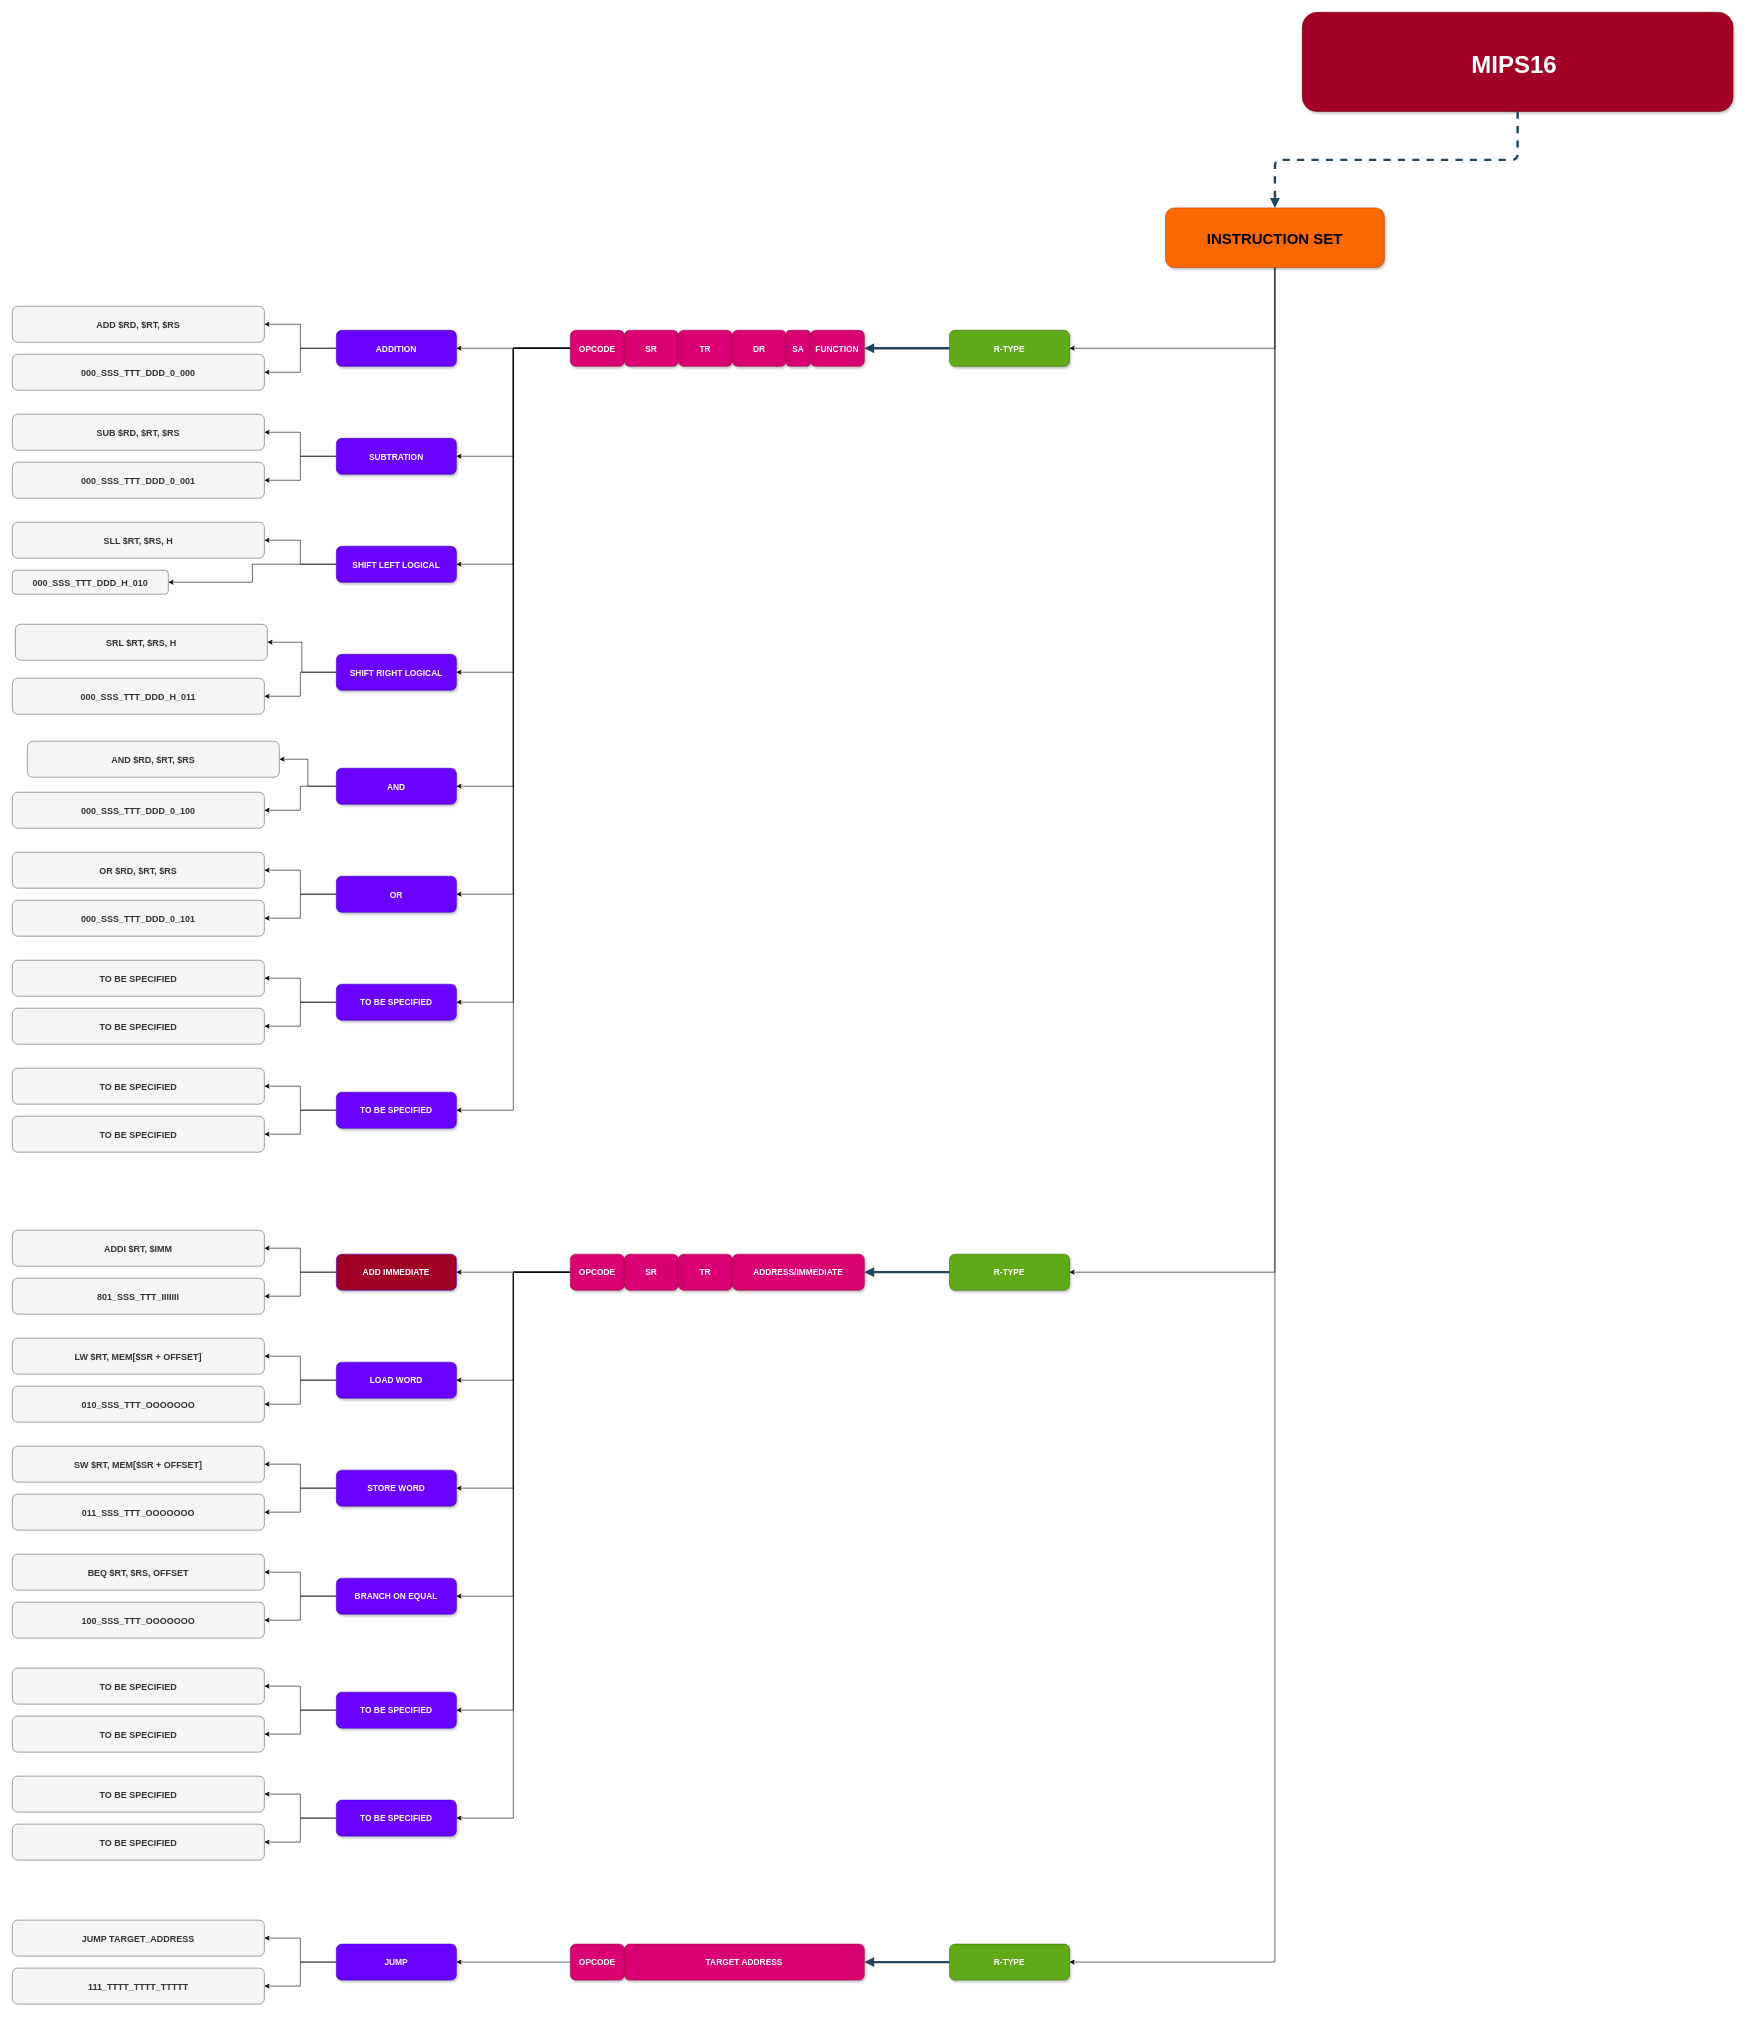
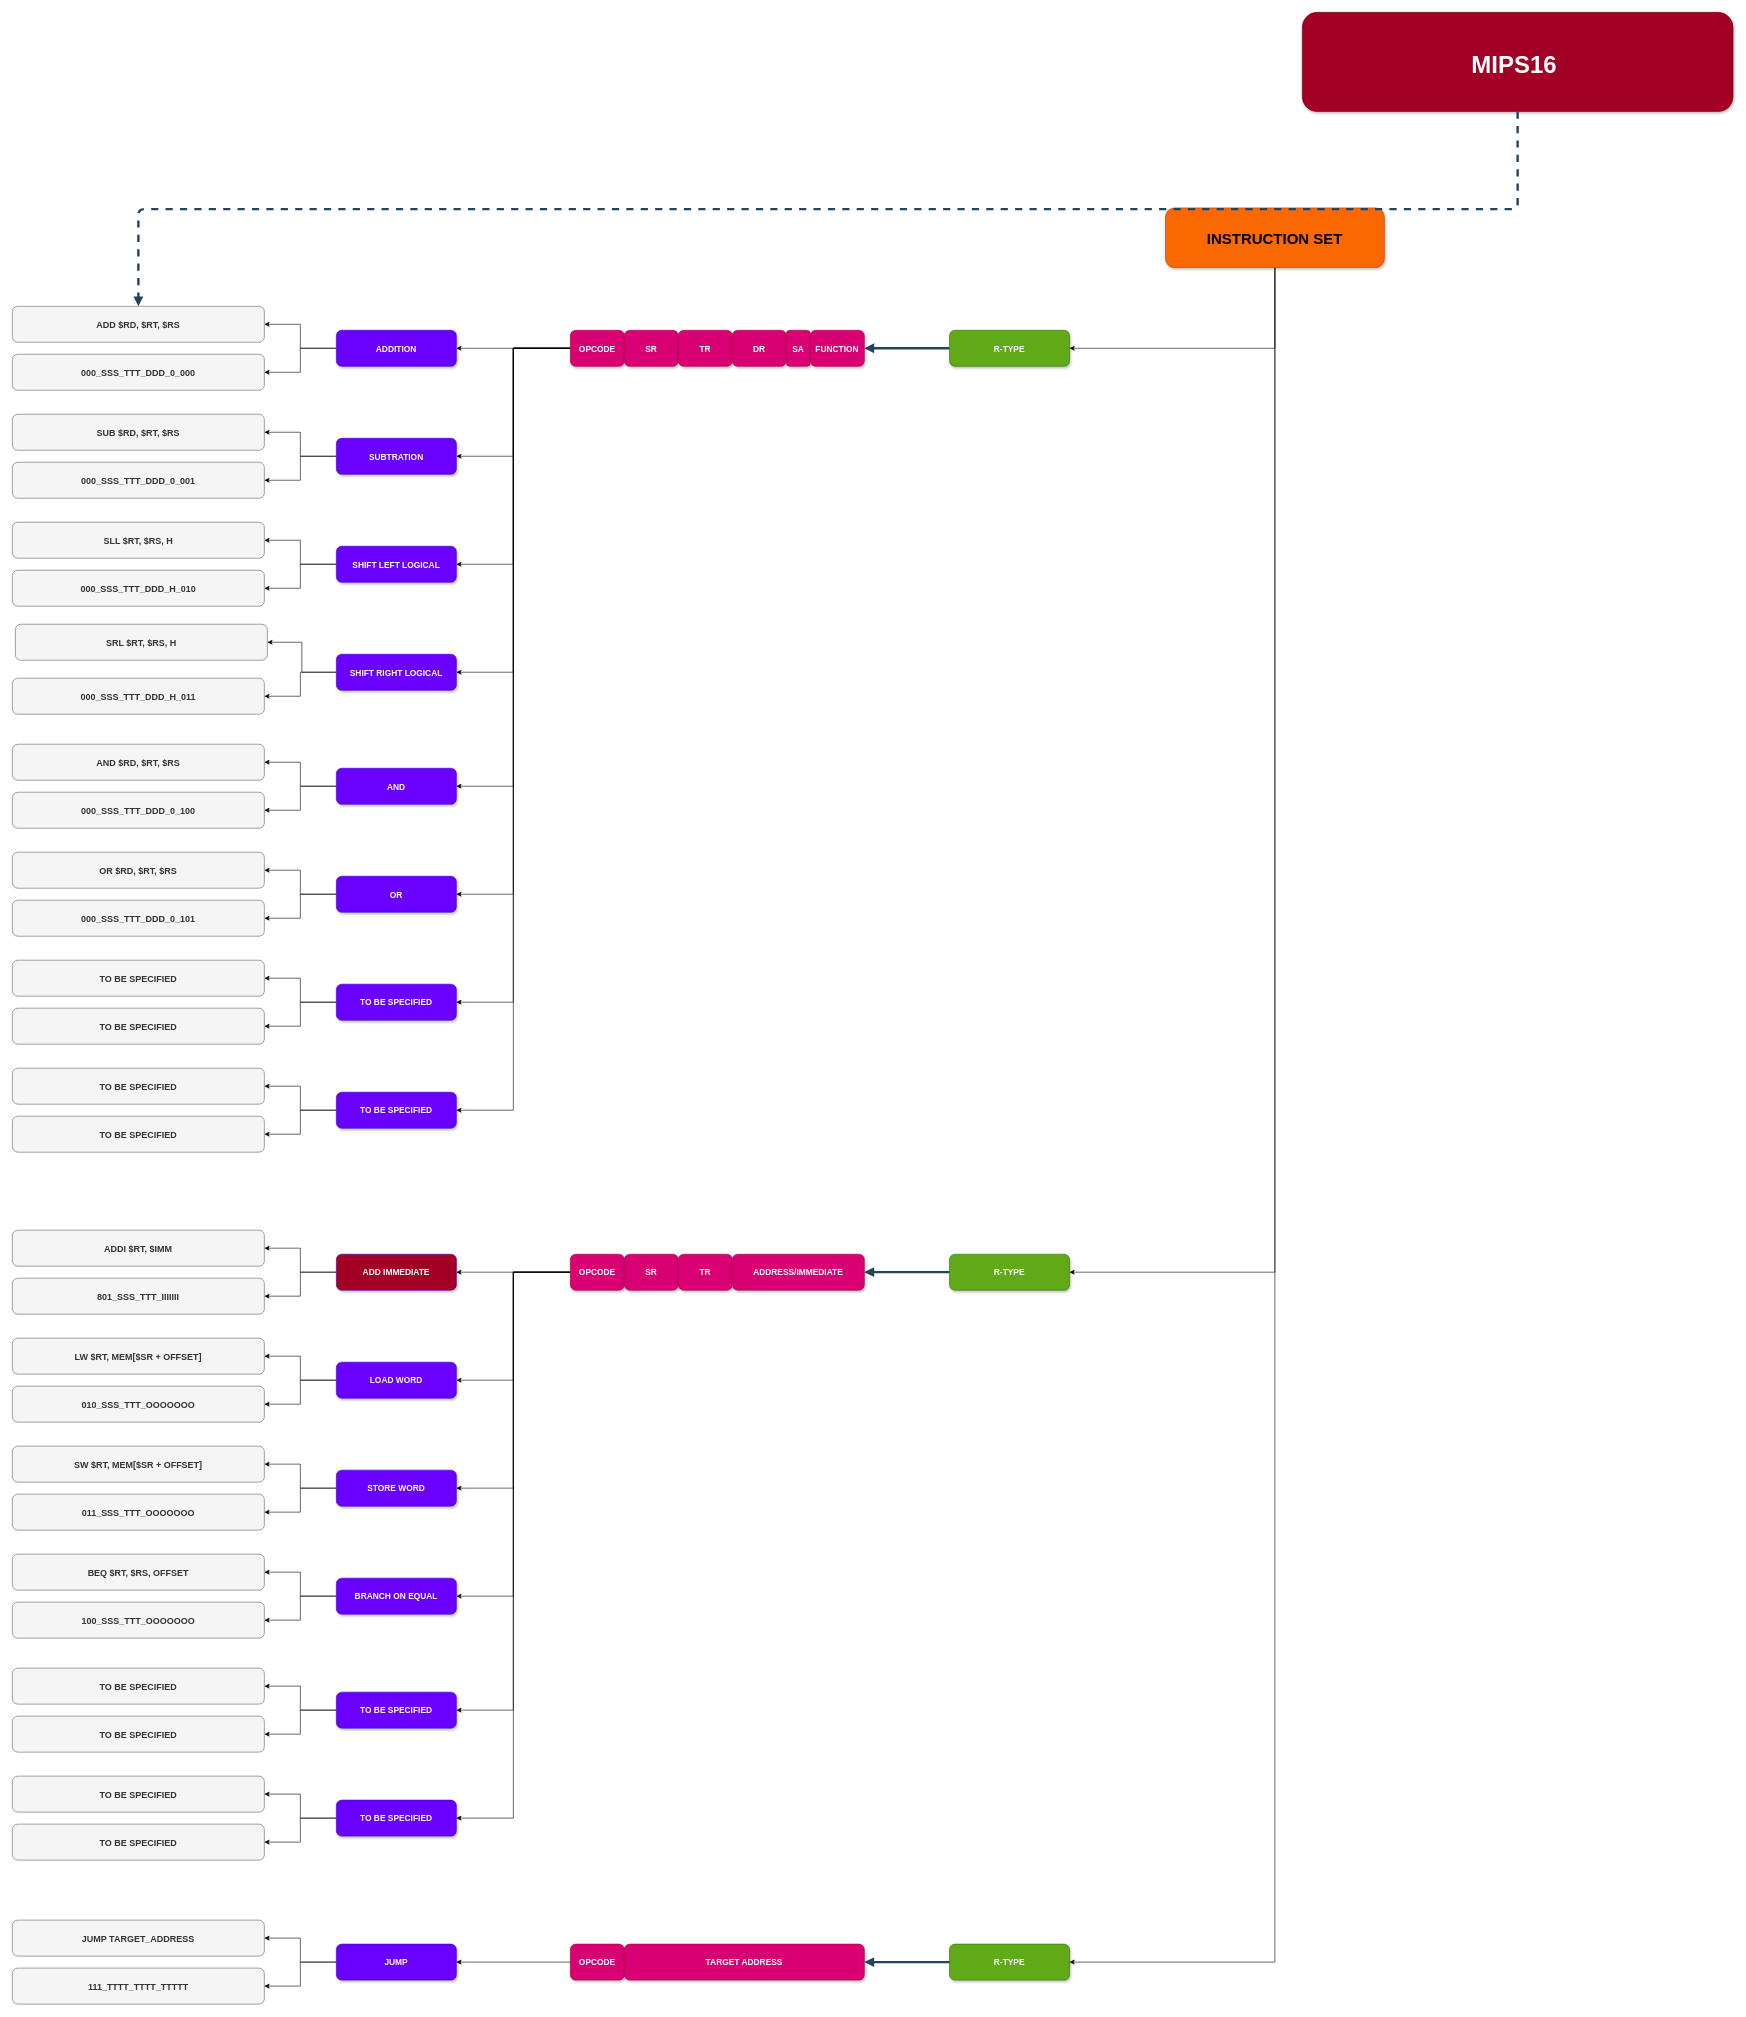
- <mxCell id="11" value="" style="edgeStyle=elbowEdgeStyle;elbow=vertical;strokeWidth=4;endArrow=block;endFill=1;fontStyle=1;strokeColor=#23445D;dashed=1;" parent="1" source="2" target="6" edge="1"><mxGeometry x="22" y="165.5" width="100" height="100" as="geometry"><mxPoint x="1302" y="305.5" as="sourcePoint" /><mxPoint x="1402" y="205.5" as="targetPoint" /></mxGeometry></mxCell>
+ <mxCell id="11" value="" style="edgeStyle=elbowEdgeStyle;elbow=vertical;strokeWidth=4;endArrow=block;endFill=1;fontStyle=1;strokeColor=#23445D;dashed=1;" parent="1" source="2" target="13" edge="1"><mxGeometry x="22" y="165.5" width="100" height="100" as="geometry"><mxPoint x="1302" y="305.5" as="sourcePoint" /><mxPoint x="1402" y="205.5" as="targetPoint" /></mxGeometry></mxCell>
- <mxCell id="25" value="000_SSS_TTT_DDD_H_010" style="rounded=1;fillColor=#f5f5f5;strokeColor=#666666;shadow=0;fontStyle=1;fontColor=#333333;fontSize=15;strokeWidth=1;perimeterSpacing=0;spacing=3;" vertex="1" parent="1"><mxGeometry x="20" y="950" width="260" height="40" as="geometry" /></mxCell>
+ <mxCell id="25" value="000_SSS_TTT_DDD_H_010" style="rounded=1;fillColor=#f5f5f5;strokeColor=#666666;shadow=0;fontStyle=1;fontColor=#333333;fontSize=15;strokeWidth=1;perimeterSpacing=0;spacing=3;" vertex="1" parent="1"><mxGeometry x="20" y="950" width="420" height="60" as="geometry" /></mxCell>
- <mxCell id="34" value="AND $RD, $RT, $RS" style="rounded=1;fillColor=#f5f5f5;strokeColor=#666666;shadow=0;fontStyle=1;fontColor=#333333;fontSize=15;strokeWidth=1;perimeterSpacing=0;spacing=3;" vertex="1" parent="1"><mxGeometry x="45" y="1235" width="420" height="60" as="geometry" /></mxCell>
+ <mxCell id="34" value="AND $RD, $RT, $RS" style="rounded=1;fillColor=#f5f5f5;strokeColor=#666666;shadow=0;fontStyle=1;fontColor=#333333;fontSize=15;strokeWidth=1;perimeterSpacing=0;spacing=3;" vertex="1" parent="1"><mxGeometry x="20" y="1240" width="420" height="60" as="geometry" /></mxCell>
